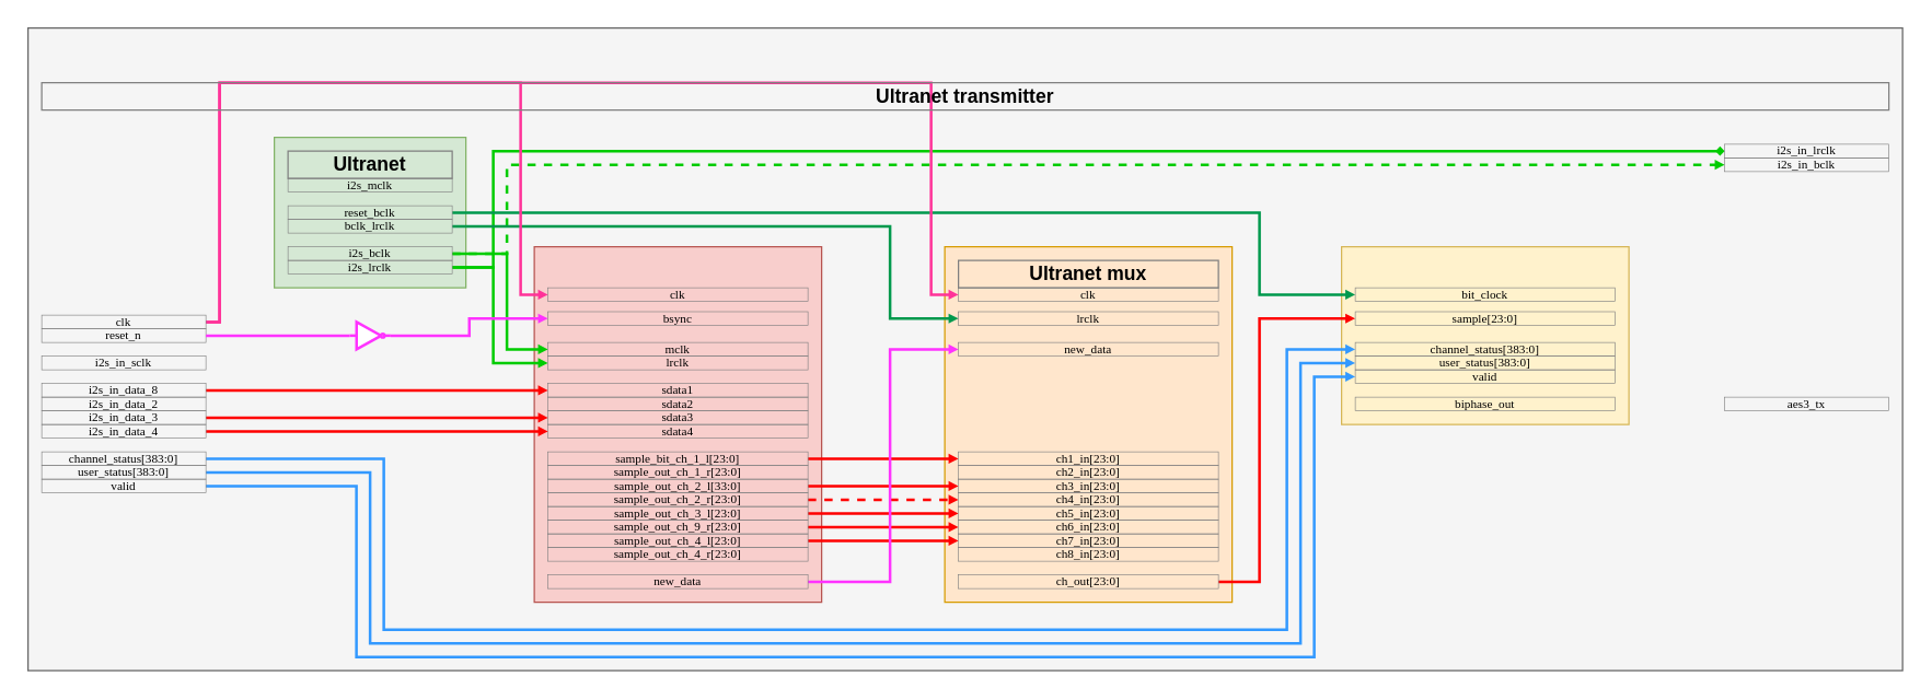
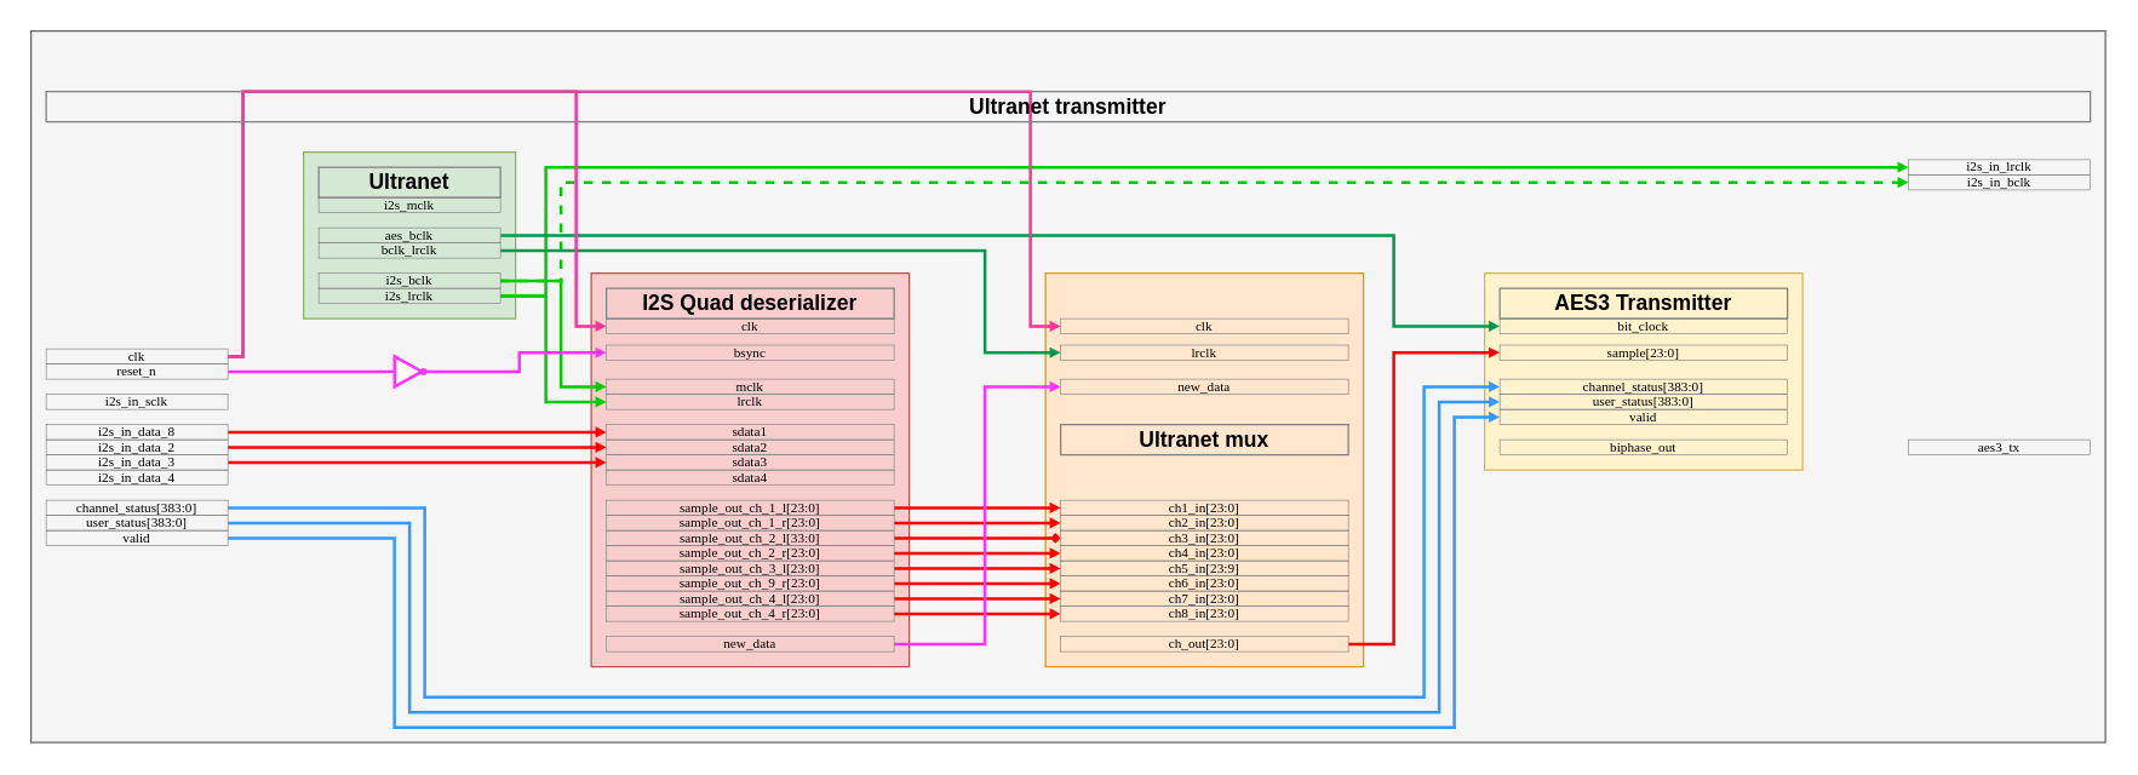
- <mxCell id="13" style="edgeStyle=orthogonalEdgeStyle;rounded=0;orthogonalLoop=1;jettySize=auto;html=1;exitX=1;exitY=0.5;exitDx=0;exitDy=0;entryX=0;entryY=0.5;entryDx=0;entryDy=0;strokeColor=#00CC00;endSize=2;startSize=2;strokeWidth=2;endArrow=diamond;endFill=1;" edge="1" parent="1" source="14" target="90"><mxGeometry relative="1" as="geometry"><Array as="points"><mxPoint x="360" y="195" /><mxPoint x="360" y="110" /></Array></mxGeometry></mxCell>
+ <mxCell id="13" style="edgeStyle=orthogonalEdgeStyle;rounded=0;orthogonalLoop=1;jettySize=auto;html=1;exitX=1;exitY=0.5;exitDx=0;exitDy=0;entryX=0;entryY=0.5;entryDx=0;entryDy=0;strokeColor=#00CC00;endSize=2;startSize=2;strokeWidth=2;endArrow=block;endFill=1;" edge="1" parent="1" source="14" target="90"><mxGeometry relative="1" as="geometry"><Array as="points"><mxPoint x="360" y="195" /><mxPoint x="360" y="110" /></Array></mxGeometry></mxCell>
- <mxCell id="16" value="reset_bclk" style="text;html=1;align=center;verticalAlign=middle;whiteSpace=wrap;rounded=0;fontSize=9;fontStyle=0;strokeColor=#808080;strokeWidth=0.5;fontFamily=Lucida Console;" vertex="1" parent="1"><mxGeometry x="210" y="150" width="120" height="10" as="geometry" /></mxCell>
+ <mxCell id="16" value="aes_bclk" style="text;html=1;align=center;verticalAlign=middle;whiteSpace=wrap;rounded=0;fontSize=9;fontStyle=0;strokeColor=#808080;strokeWidth=0.5;fontFamily=Lucida Console;" vertex="1" parent="1"><mxGeometry x="210" y="150" width="120" height="10" as="geometry" /></mxCell>
+ <mxCell id="19" value="I2S Quad deserializer" style="text;html=1;align=center;verticalAlign=middle;whiteSpace=wrap;rounded=0;fontSize=14;fontStyle=1;strokeColor=#808080;strokeWidth=1;" vertex="1" parent="1"><mxGeometry x="400" y="190" width="190" height="20" as="geometry" /></mxCell>
- <mxCell id="46" value="Ultranet mux" style="text;html=1;align=center;verticalAlign=middle;whiteSpace=wrap;rounded=0;fontSize=14;fontStyle=1;strokeColor=#808080;strokeWidth=1;" vertex="1" parent="1"><mxGeometry x="700" y="190" width="190" height="20" as="geometry" /></mxCell>
+ <mxCell id="46" value="Ultranet mux" style="text;html=1;align=center;verticalAlign=middle;whiteSpace=wrap;rounded=0;fontSize=14;fontStyle=1;strokeColor=#808080;strokeWidth=1;" vertex="1" parent="1"><mxGeometry x="700" y="280" width="190" height="20" as="geometry" /></mxCell>
+ <mxCell id="60" value="AES3 Transmitter" style="text;html=1;align=center;verticalAlign=middle;whiteSpace=wrap;rounded=0;fontSize=14;fontStyle=1;strokeColor=#808080;strokeWidth=1;" vertex="1" parent="1"><mxGeometry x="990" y="190" width="190" height="20" as="geometry" /></mxCell>
+ <mxCell id="74" style="edgeStyle=orthogonalEdgeStyle;rounded=0;orthogonalLoop=1;jettySize=auto;html=1;exitX=1;exitY=0.5;exitDx=0;exitDy=0;fillColor=#f8cecc;strokeColor=#FF0000;endArrow=block;endFill=1;strokeWidth=2;endSize=2;startSize=2;" edge="1" parent="1" source="75" target="25"><mxGeometry relative="1" as="geometry" /></mxCell>
- <mxCell id="78" style="edgeStyle=orthogonalEdgeStyle;rounded=0;orthogonalLoop=1;jettySize=auto;html=1;exitX=1;exitY=0.5;exitDx=0;exitDy=0;entryX=0;entryY=0.5;entryDx=0;entryDy=0;fillColor=#f8cecc;strokeColor=#FF0000;endArrow=block;endFill=1;strokeWidth=2;endSize=2;startSize=2;" edge="1" parent="1" source="79" target="27"><mxGeometry relative="1" as="geometry" /></mxCell>
- <mxCell id="29" value="sample_bit_ch_1_l[23:0]" style="text;html=1;align=center;verticalAlign=middle;whiteSpace=wrap;rounded=0;fontSize=9;fontStyle=0;strokeColor=#808080;strokeWidth=0.5;fontFamily=Lucida Console;" vertex="1" parent="1"><mxGeometry x="400" y="330" width="190" height="10" as="geometry" /></mxCell>
+ <mxCell id="29" value="sample_out_ch_1_l[23:0]" style="text;html=1;align=center;verticalAlign=middle;whiteSpace=wrap;rounded=0;fontSize=9;fontStyle=0;strokeColor=#808080;strokeWidth=0.5;fontFamily=Lucida Console;" vertex="1" parent="1"><mxGeometry x="400" y="330" width="190" height="10" as="geometry" /></mxCell>
+ <mxCell id="30" style="edgeStyle=orthogonalEdgeStyle;rounded=0;orthogonalLoop=1;jettySize=auto;html=1;exitX=1;exitY=0.5;exitDx=0;exitDy=0;entryX=0;entryY=0.5;entryDx=0;entryDy=0;fillColor=#f8cecc;strokeColor=#FF0000;endArrow=block;endFill=1;strokeWidth=2;endSize=2;startSize=2;" edge="1" parent="1" source="31" target="51"><mxGeometry relative="1" as="geometry" /></mxCell>
- <mxCell id="32" style="edgeStyle=orthogonalEdgeStyle;rounded=0;orthogonalLoop=1;jettySize=auto;html=1;exitX=1;exitY=0.5;exitDx=0;exitDy=0;entryX=0;entryY=0.5;entryDx=0;entryDy=0;fillColor=#f8cecc;strokeColor=#FF0000;endArrow=block;endFill=1;strokeWidth=2;endSize=2;startSize=2;" edge="1" parent="1" source="33" target="52"><mxGeometry relative="1" as="geometry" /></mxCell>
+ <mxCell id="32" style="edgeStyle=orthogonalEdgeStyle;rounded=0;orthogonalLoop=1;jettySize=auto;html=1;exitX=1;exitY=0.5;exitDx=0;exitDy=0;entryX=0;entryY=0.5;entryDx=0;entryDy=0;fillColor=#f8cecc;strokeColor=#FF0000;endArrow=diamond;endFill=1;strokeWidth=2;endSize=2;startSize=2;" edge="1" parent="1" source="33" target="52"><mxGeometry relative="1" as="geometry" /></mxCell>
- <mxCell id="34" style="edgeStyle=orthogonalEdgeStyle;rounded=0;orthogonalLoop=1;jettySize=auto;html=1;exitX=1;exitY=0.5;exitDx=0;exitDy=0;entryX=0;entryY=0.5;entryDx=0;entryDy=0;fillColor=#f8cecc;strokeColor=#FF0000;endArrow=block;endFill=1;strokeWidth=2;endSize=2;startSize=2;dashed=1;" edge="1" parent="1" source="35" target="53"><mxGeometry relative="1" as="geometry" /></mxCell>
+ <mxCell id="34" style="edgeStyle=orthogonalEdgeStyle;rounded=0;orthogonalLoop=1;jettySize=auto;html=1;exitX=1;exitY=0.5;exitDx=0;exitDy=0;entryX=0;entryY=0.5;entryDx=0;entryDy=0;fillColor=#f8cecc;strokeColor=#FF0000;endArrow=block;endFill=1;strokeWidth=2;endSize=2;startSize=2;" edge="1" parent="1" source="35" target="53"><mxGeometry relative="1" as="geometry" /></mxCell>
- <mxCell id="54" value="ch5_in[23:0]" style="text;html=1;align=center;verticalAlign=middle;whiteSpace=wrap;rounded=0;fontSize=9;fontStyle=0;strokeColor=#808080;strokeWidth=0.5;fontFamily=Lucida Console;" vertex="1" parent="1"><mxGeometry x="700" y="370" width="190" height="10" as="geometry" /></mxCell>
+ <mxCell id="54" value="ch5_in[23:9]" style="text;html=1;align=center;verticalAlign=middle;whiteSpace=wrap;rounded=0;fontSize=9;fontStyle=0;strokeColor=#808080;strokeWidth=0.5;fontFamily=Lucida Console;" vertex="1" parent="1"><mxGeometry x="700" y="370" width="190" height="10" as="geometry" /></mxCell>
+ <mxCell id="42" style="edgeStyle=orthogonalEdgeStyle;rounded=0;orthogonalLoop=1;jettySize=auto;html=1;exitX=1;exitY=0.5;exitDx=0;exitDy=0;entryX=0;entryY=0.5;entryDx=0;entryDy=0;fillColor=#f8cecc;strokeColor=#FF0000;endArrow=block;endFill=1;strokeWidth=2;endSize=2;startSize=2;" edge="1" parent="1" source="43" target="57"><mxGeometry relative="1" as="geometry" /></mxCell>
